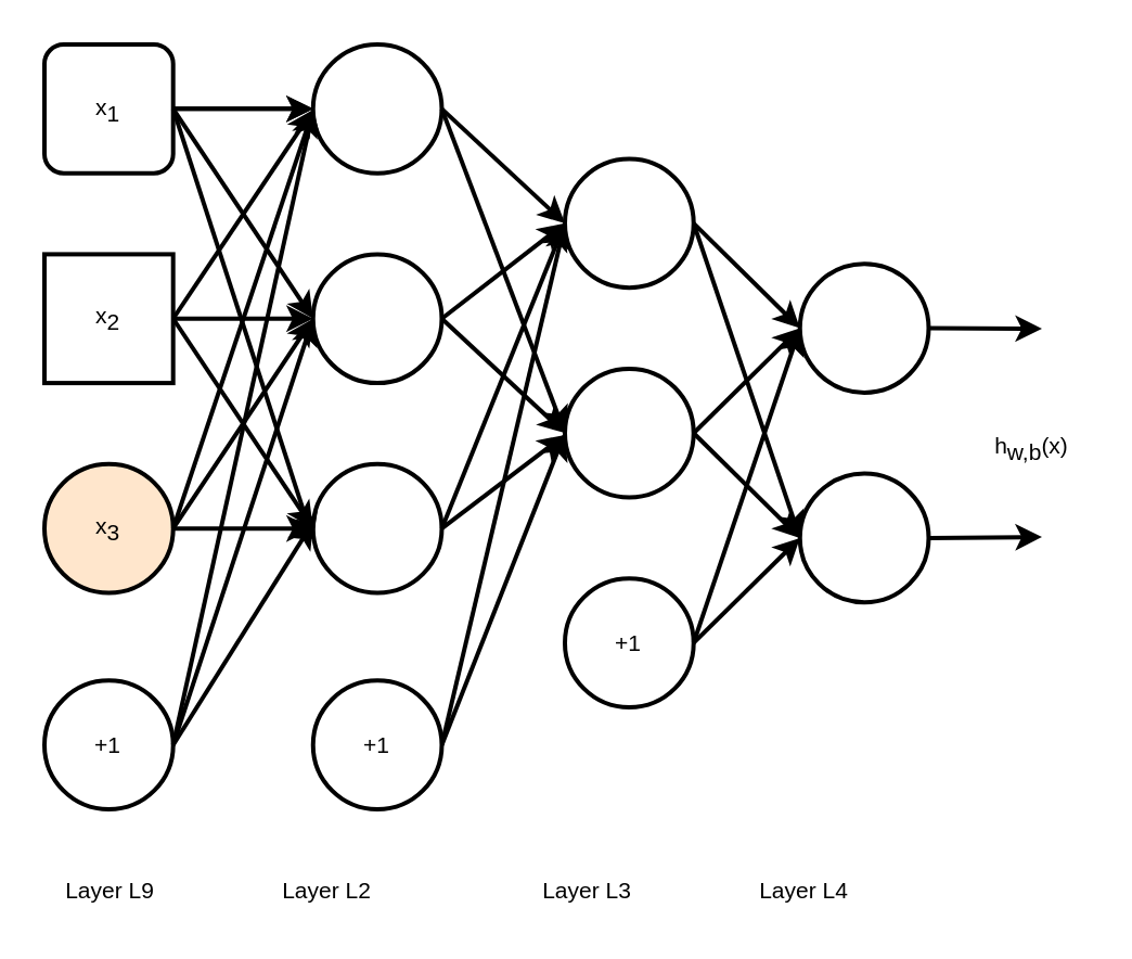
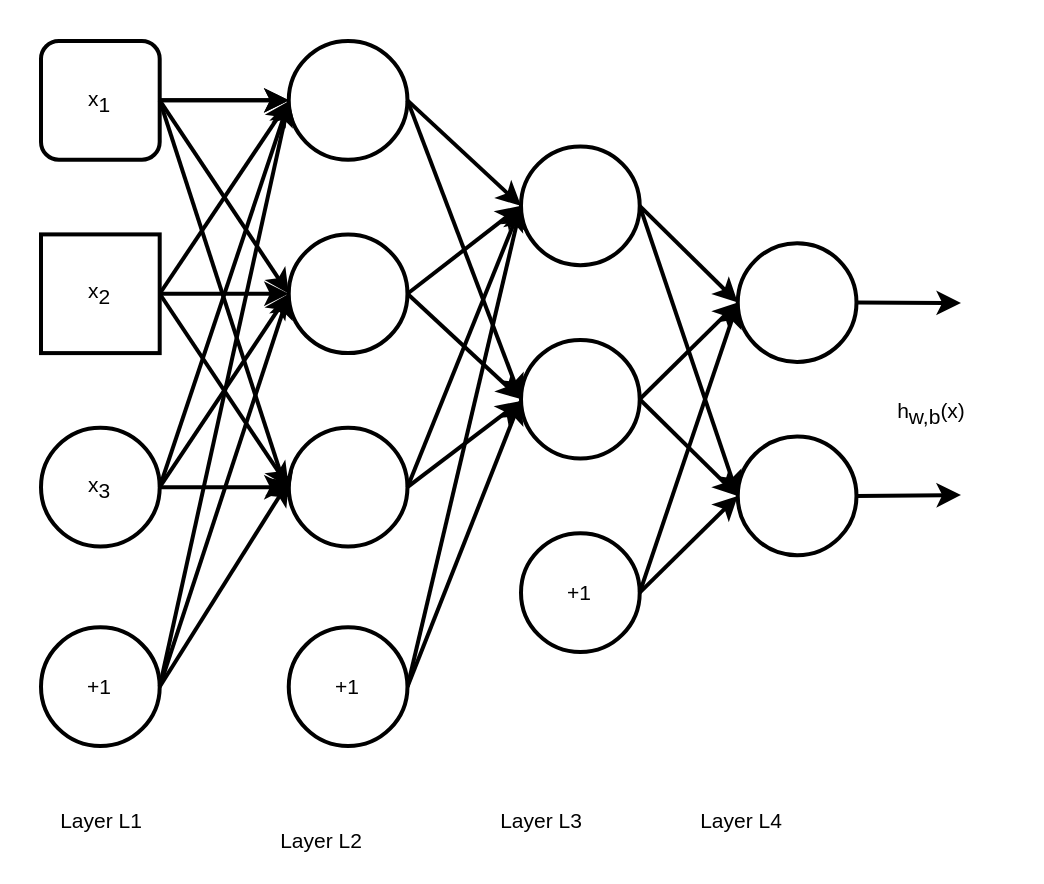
- <mxCell id="48" value="h&lt;sub style=&quot;font-size: 10.5px;&quot;&gt;w,b&lt;/sub&gt;(x)" style="text;html=1;align=center;verticalAlign=middle;resizable=0;points=[];autosize=1;strokeWidth=2;fontSize=10.5;" vertex="1" parent="6"><mxGeometry x="429.677" y="175.816" width="50" height="20" as="geometry" /></mxCell>
+ <mxCell id="48" value="h&lt;sub style=&quot;font-size: 10.5px;&quot;&gt;w,b&lt;/sub&gt;(x)" style="text;html=1;align=center;verticalAlign=middle;resizable=0;points=[];autosize=1;strokeWidth=2;fontSize=10.5;" vertex="1" parent="6"><mxGeometry x="419.677" y="175.816" width="50" height="20" as="geometry" /></mxCell>
- <mxCell id="14" value="x&lt;sub style=&quot;font-size: 10.5px;&quot;&gt;3&lt;/sub&gt;" style="ellipse;whiteSpace=wrap;html=1;aspect=fixed;strokeWidth=2;fontSize=10.5;fillColor=#ffe6cc;" vertex="1" parent="7"><mxGeometry y="193.398" width="59.355" height="59.355" as="geometry" /></mxCell>
+ <mxCell id="14" value="x&lt;sub style=&quot;font-size: 10.5px;&quot;&gt;3&lt;/sub&gt;" style="ellipse;whiteSpace=wrap;html=1;aspect=fixed;strokeWidth=2;fontSize=10.5;" vertex="1" parent="7"><mxGeometry y="193.398" width="59.355" height="59.355" as="geometry" /></mxCell>
- <mxCell id="2" value="Layer L9" style="text;html=1;align=center;verticalAlign=middle;resizable=0;points=[];autosize=1;strokeWidth=2;fontSize=10.5;" vertex="1" parent="1"><mxGeometry x="20" y="400" width="60" height="20" as="geometry" /></mxCell>
+ <mxCell id="2" value="Layer L1" style="text;html=1;align=center;verticalAlign=middle;resizable=0;points=[];autosize=1;strokeWidth=2;fontSize=10.5;" vertex="1" parent="1"><mxGeometry x="20" y="400" width="60" height="20" as="geometry" /></mxCell>
- <mxCell id="3" value="Layer L2" style="text;html=1;align=center;verticalAlign=middle;resizable=0;points=[];autosize=1;strokeWidth=2;fontSize=10.5;" vertex="1" parent="1"><mxGeometry x="120" y="400" width="60" height="20" as="geometry" /></mxCell>
+ <mxCell id="3" value="Layer L2" style="text;html=1;align=center;verticalAlign=middle;resizable=0;points=[];autosize=1;strokeWidth=2;fontSize=10.5;" vertex="1" parent="1"><mxGeometry x="130" y="410" width="60" height="20" as="geometry" /></mxCell>
